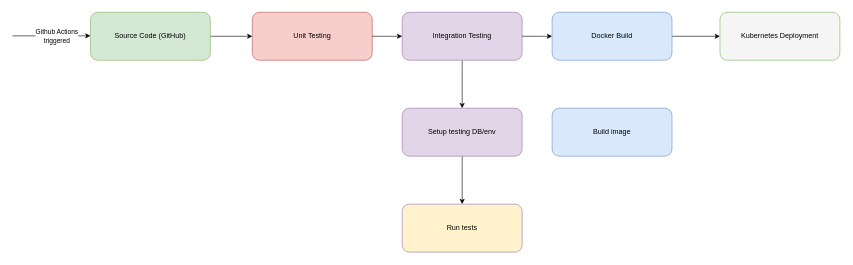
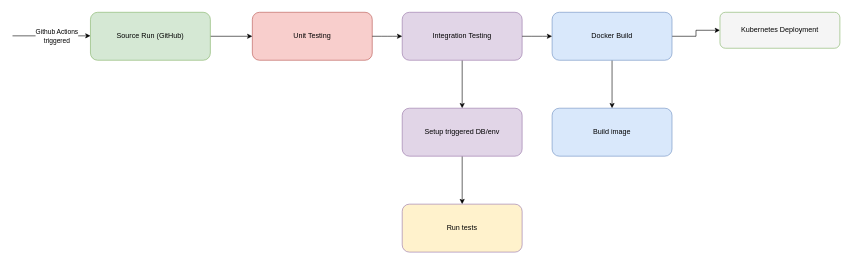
- <mxCell id="3" value="Source Code (GitHub)" style="rounded=1;whiteSpace=wrap;html=1;fillColor=#d5e8d4;strokeColor=#82b366;" parent="1" vertex="1"><mxGeometry x="150" y="20" width="200" height="80" as="geometry" /></mxCell>
+ <mxCell id="3" value="Source Run (GitHub)" style="rounded=1;whiteSpace=wrap;html=1;fillColor=#d5e8d4;strokeColor=#82b366;" parent="1" vertex="1"><mxGeometry x="150" y="20" width="200" height="80" as="geometry" /></mxCell>
- <mxCell id="10" value="Kubernetes Deployment" style="rounded=1;whiteSpace=wrap;html=1;fillColor=#f5f5f5;strokeColor=#82b366;" parent="1" vertex="1"><mxGeometry x="1200" y="20" width="200" height="80" as="geometry" /></mxCell>
+ <mxCell id="10" value="Kubernetes Deployment" style="rounded=1;whiteSpace=wrap;html=1;fillColor=#f5f5f5;strokeColor=#82b366;" parent="1" vertex="1"><mxGeometry x="1200" y="20" width="200" height="60" as="geometry" /></mxCell>
+ <mxCell id="7" value="" style="edgeStyle=orthogonalEdgeStyle;rounded=0;orthogonalLoop=1;jettySize=auto;html=1;" edge="1" parent="1" source="9" target="20"><mxGeometry relative="1" as="geometry" /></mxCell>
- <mxCell id="18" value="Setup testing DB/env" style="rounded=1;whiteSpace=wrap;html=1;fillColor=#e1d5e7;strokeColor=#9673a6;" vertex="1" parent="1"><mxGeometry x="670" y="180" width="200" height="80" as="geometry" /></mxCell>
+ <mxCell id="18" value="Setup triggered DB/env" style="rounded=1;whiteSpace=wrap;html=1;fillColor=#e1d5e7;strokeColor=#9673a6;" vertex="1" parent="1"><mxGeometry x="670" y="180" width="200" height="80" as="geometry" /></mxCell>
